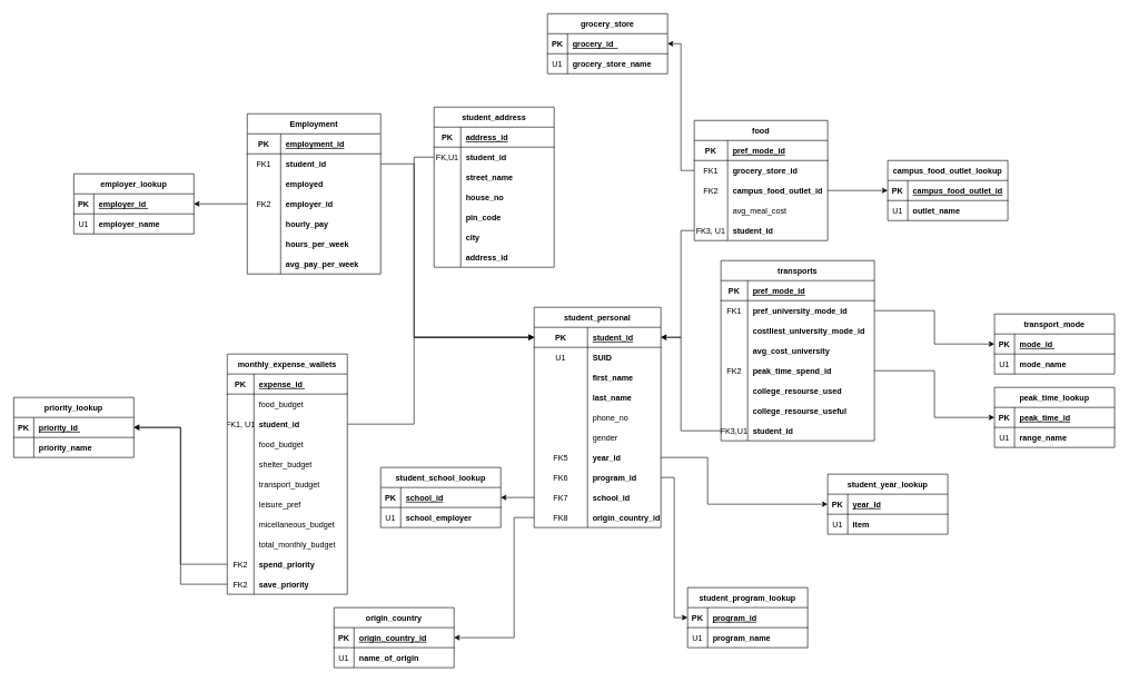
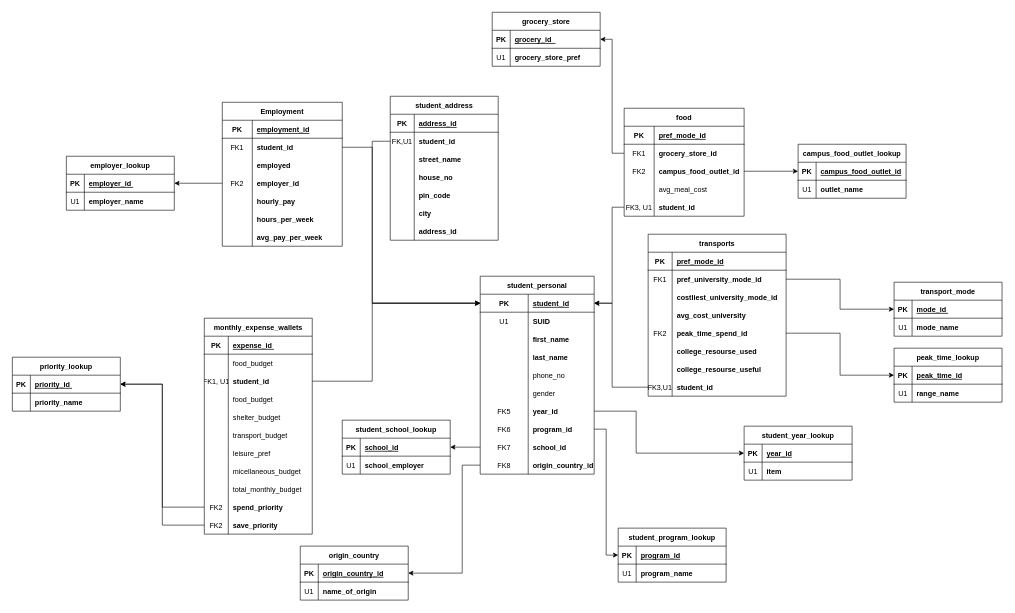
- <mxCell id="222" value="grocery_store_name " style="shape=partialRectangle;connectable=0;fillColor=none;top=0;left=0;bottom=0;right=0;align=left;spacingLeft=6;overflow=hidden;fontStyle=1" parent="220" vertex="1"><mxGeometry x="30" width="150" height="30" as="geometry"><mxRectangle width="150" height="30" as="alternateBounds" /></mxGeometry></mxCell>
+ <mxCell id="222" value="grocery_store_pref " style="shape=partialRectangle;connectable=0;fillColor=none;top=0;left=0;bottom=0;right=0;align=left;spacingLeft=6;overflow=hidden;fontStyle=1" parent="220" vertex="1"><mxGeometry x="30" width="150" height="30" as="geometry"><mxRectangle width="150" height="30" as="alternateBounds" /></mxGeometry></mxCell>
